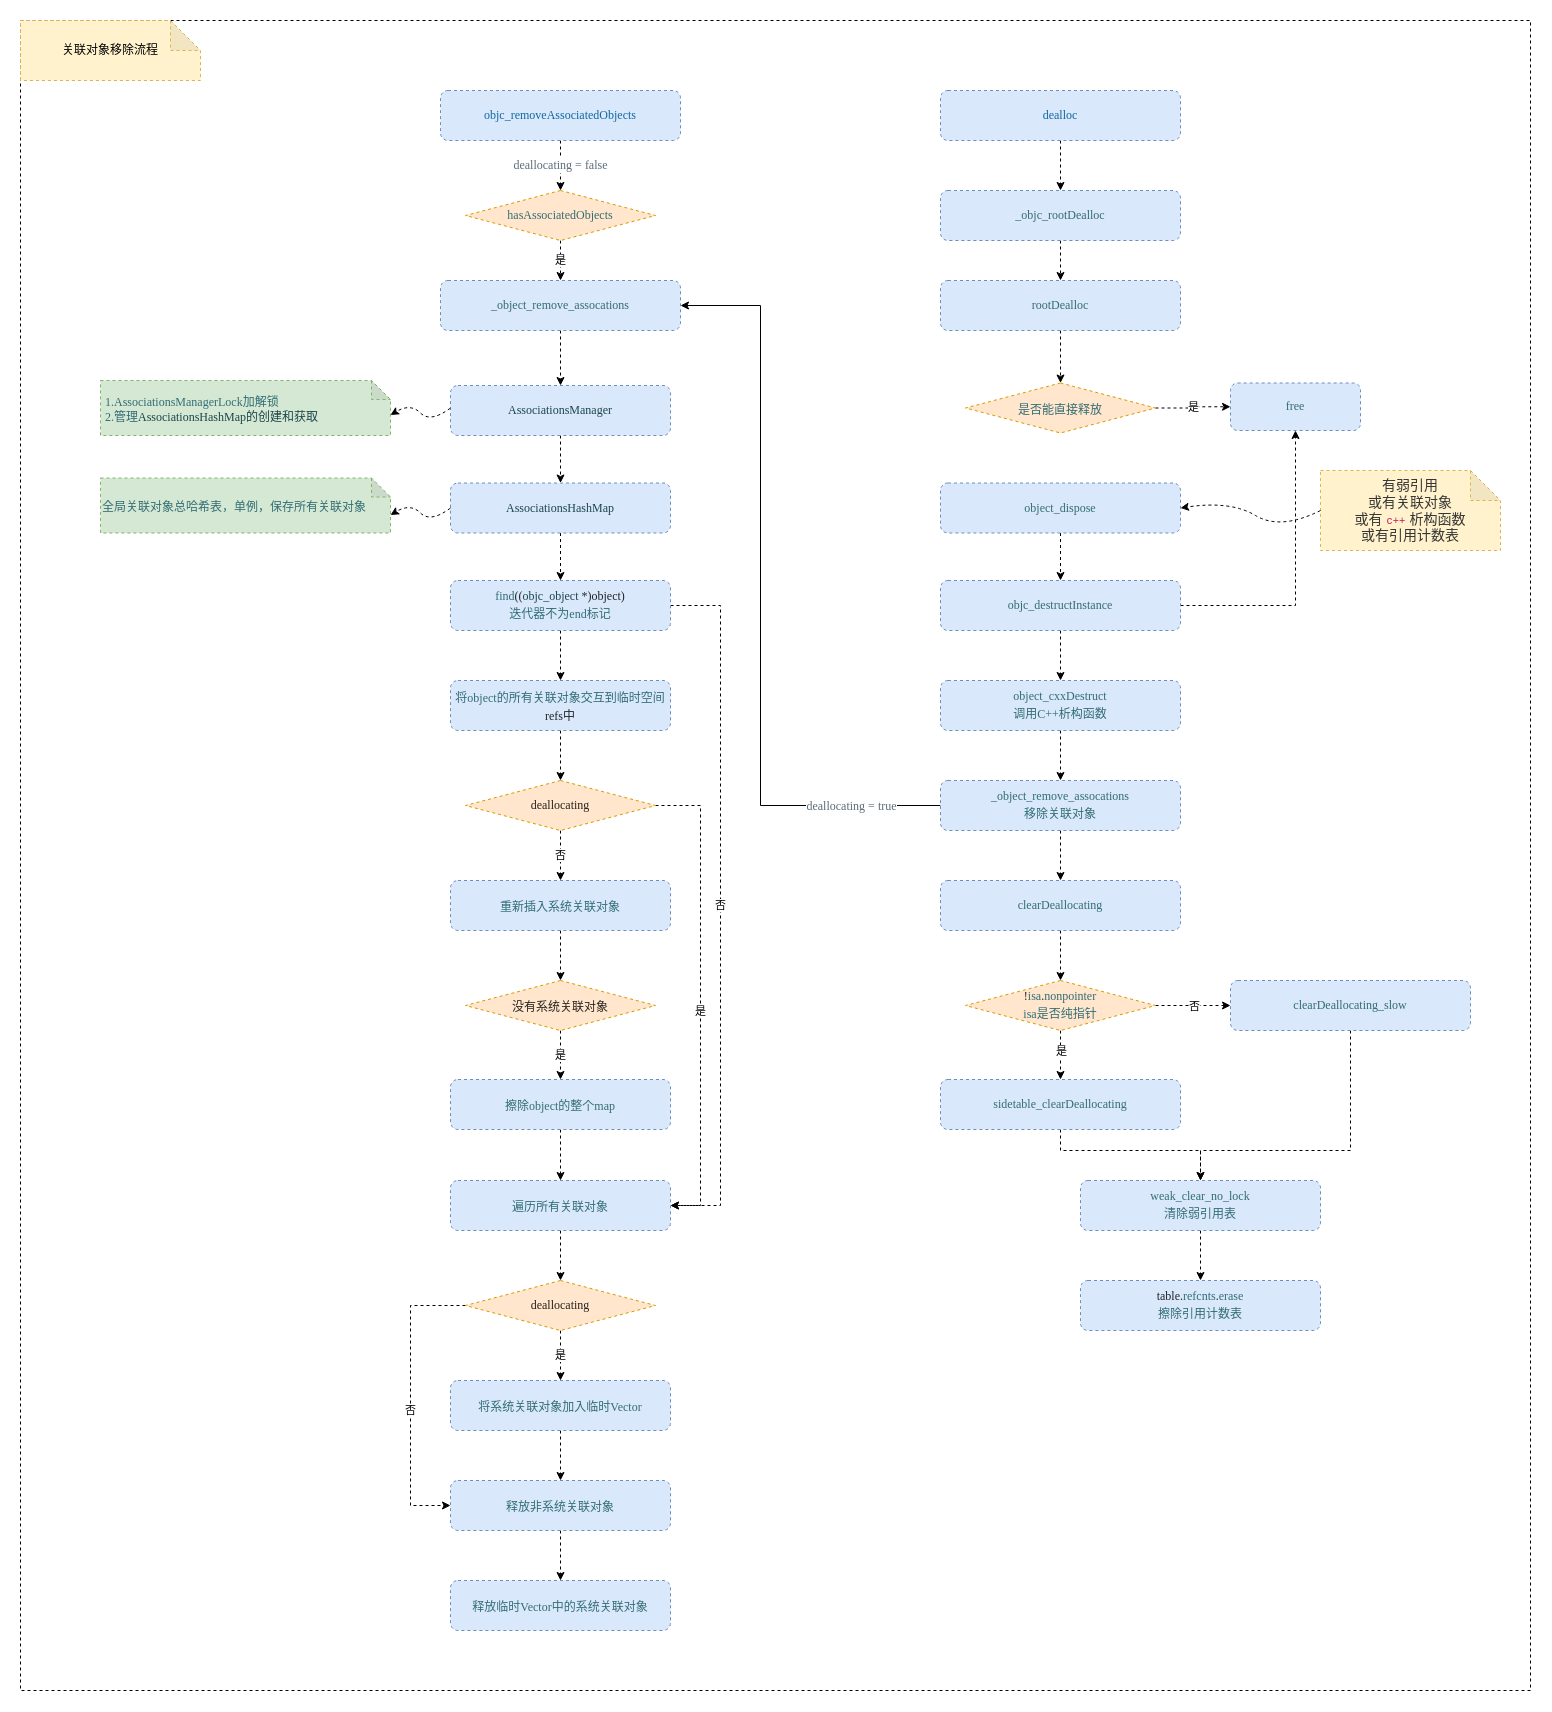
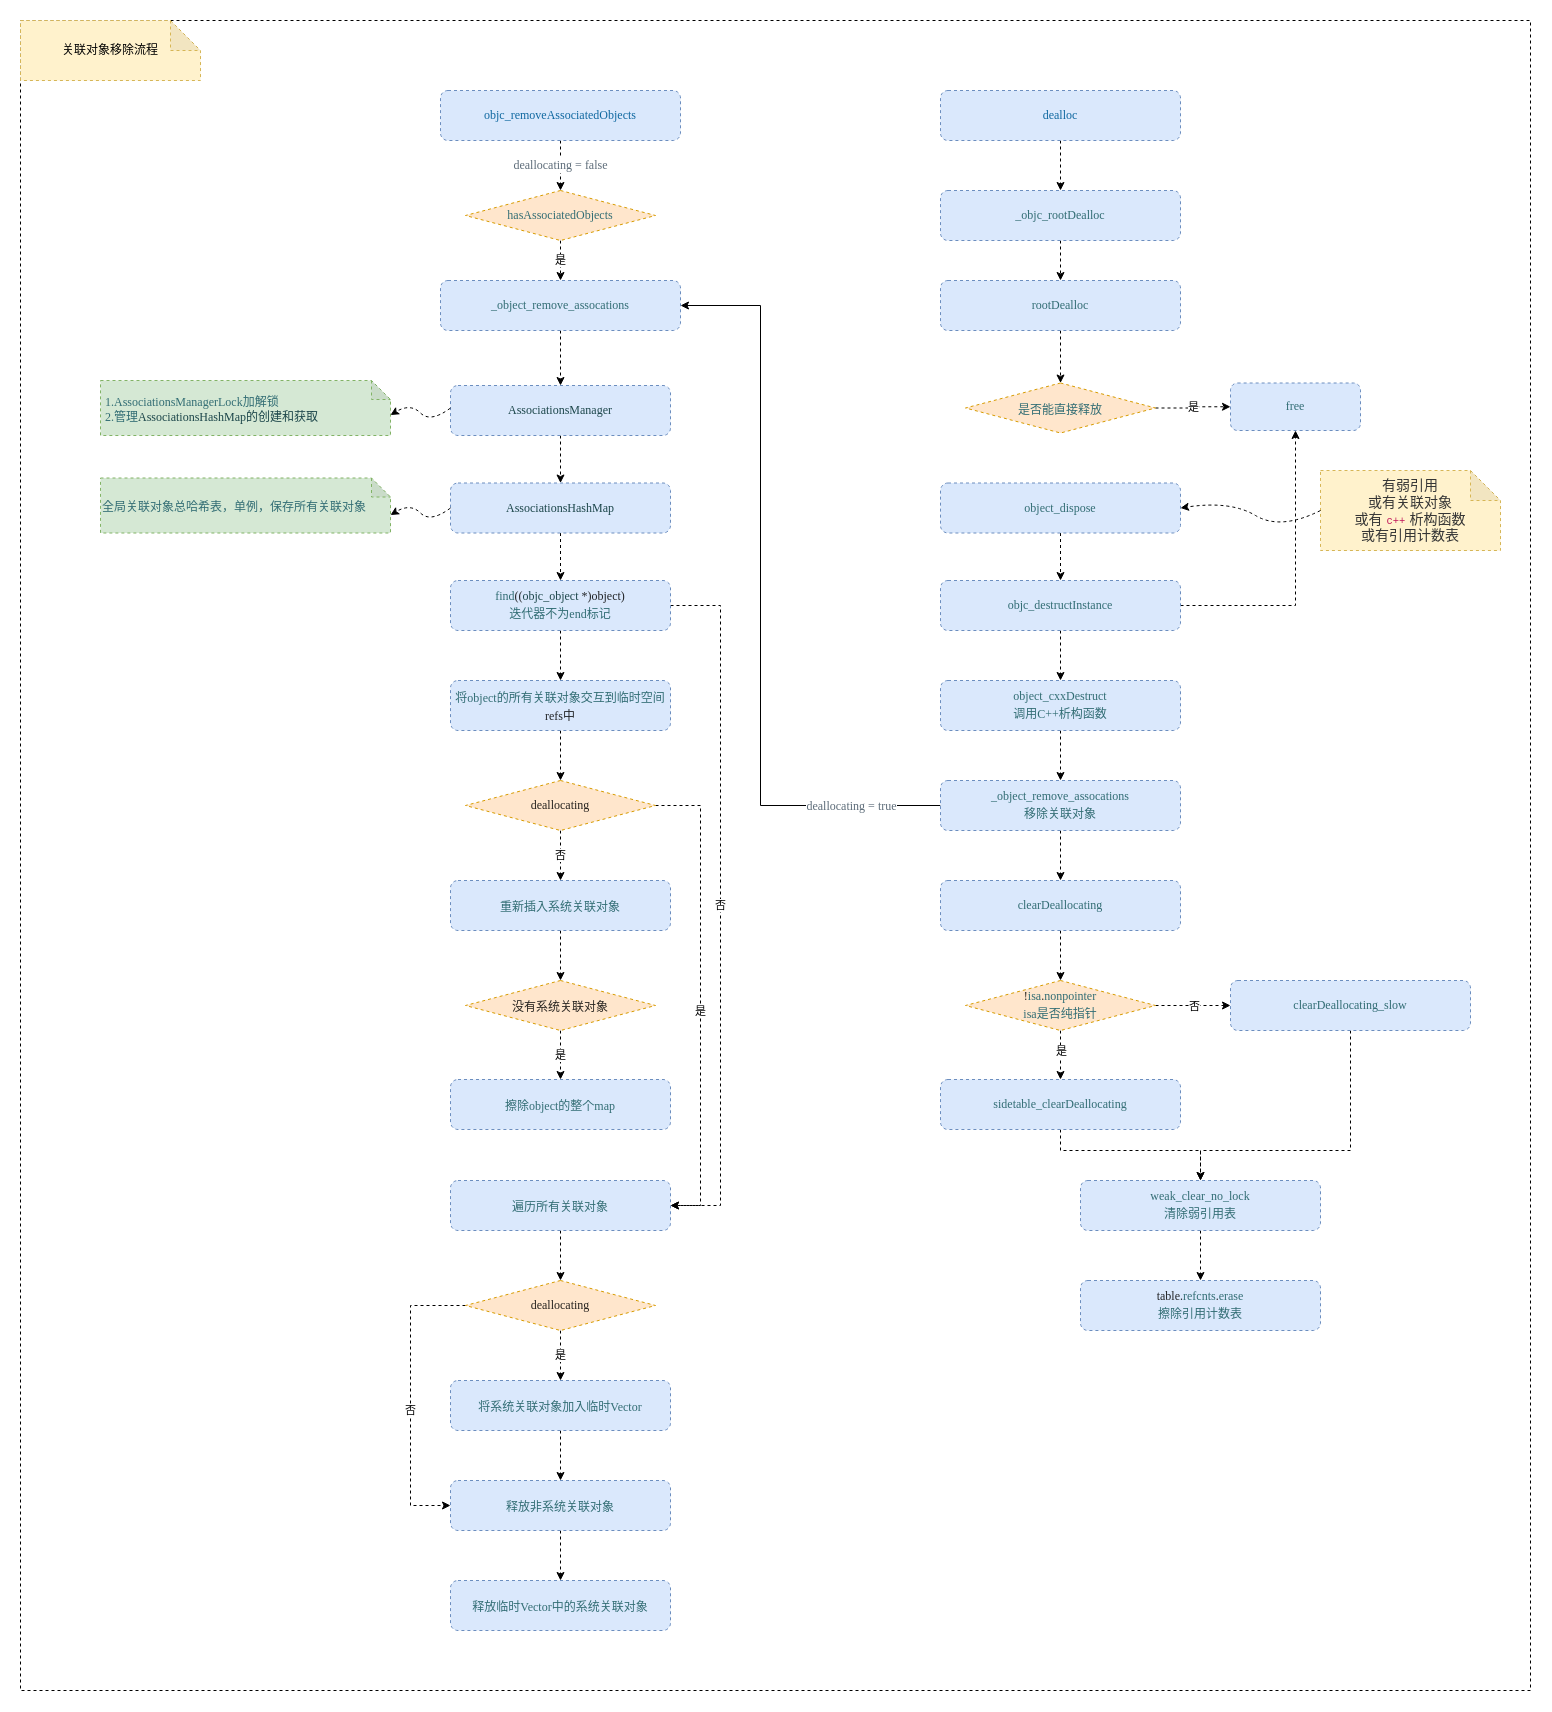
- <mxCell id="29" style="edgeStyle=orthogonalEdgeStyle;rounded=0;orthogonalLoop=1;jettySize=auto;html=1;exitX=0.5;exitY=1;exitDx=0;exitDy=0;entryX=0.5;entryY=0;entryDx=0;entryDy=0;dashed=1;" edge="1" parent="1" source="30" target="35"><mxGeometry relative="1" as="geometry" /></mxCell>
